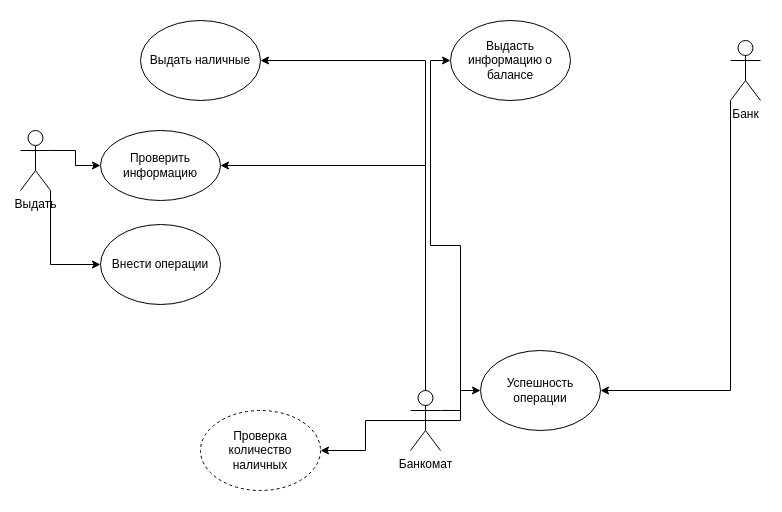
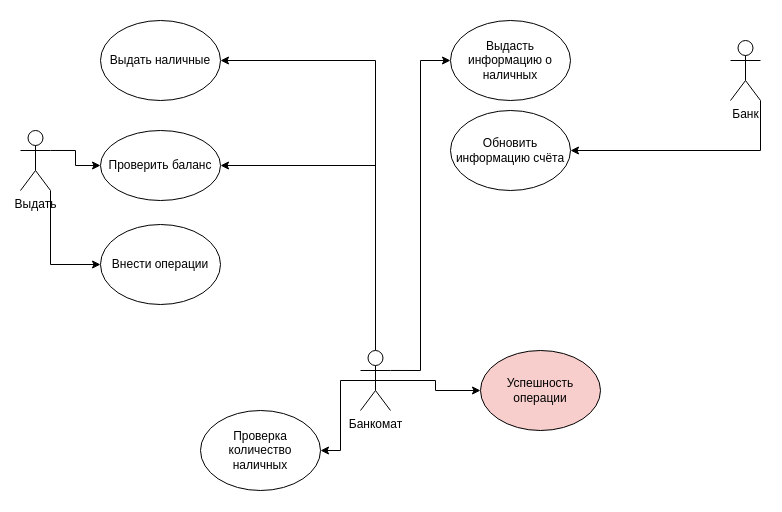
- <mxCell id="9" value="Выдать наличные" style="ellipse;whiteSpace=wrap;html=1;" vertex="1" parent="1"><mxGeometry x="140" y="20" width="120" height="80" as="geometry" /></mxCell>
+ <mxCell id="9" value="Выдать наличные" style="ellipse;whiteSpace=wrap;html=1;" vertex="1" parent="1"><mxGeometry x="100" y="20" width="120" height="80" as="geometry" /></mxCell>
- <mxCell id="17" value="Выдасть информацию о балансе" style="ellipse;whiteSpace=wrap;html=1;" vertex="1" parent="1"><mxGeometry x="450" y="20" width="120" height="80" as="geometry" /></mxCell>
+ <mxCell id="17" value="Выдасть информацию о наличных" style="ellipse;whiteSpace=wrap;html=1;" vertex="1" parent="1"><mxGeometry x="450" y="20" width="120" height="80" as="geometry" /></mxCell>
+ <mxCell id="18" value="Обновить информацию счёта" style="ellipse;whiteSpace=wrap;html=1;" vertex="1" parent="1"><mxGeometry x="450" y="110" width="120" height="80" as="geometry" /></mxCell>
+ <mxCell id="5" style="edgeStyle=orthogonalEdgeStyle;rounded=0;orthogonalLoop=1;jettySize=auto;html=1;exitX=1;exitY=1;exitDx=0;exitDy=0;exitPerimeter=0;entryX=1;entryY=0.5;entryDx=0;entryDy=0;" edge="1" parent="1" source="7" target="18"><mxGeometry relative="1" as="geometry" /></mxCell>
- <mxCell id="8" value="Проверить информацию" style="ellipse;whiteSpace=wrap;html=1;" vertex="1" parent="1"><mxGeometry x="100" y="130" width="120" height="70" as="geometry" /></mxCell>
+ <mxCell id="8" value="Проверить баланс" style="ellipse;whiteSpace=wrap;html=1;" vertex="1" parent="1"><mxGeometry x="100" y="130" width="120" height="70" as="geometry" /></mxCell>
- <mxCell id="6" style="edgeStyle=orthogonalEdgeStyle;rounded=0;orthogonalLoop=1;jettySize=auto;html=1;exitX=0;exitY=1;exitDx=0;exitDy=0;exitPerimeter=0;entryX=1;entryY=0.5;entryDx=0;entryDy=0;" edge="1" parent="1" source="7" target="20"><mxGeometry relative="1" as="geometry" /></mxCell>
- <mxCell id="20" value="Успешность операции" style="ellipse;whiteSpace=wrap;html=1;" vertex="1" parent="1"><mxGeometry x="480" y="350" width="120" height="80" as="geometry" /></mxCell>
+ <mxCell id="20" value="Успешность операции" style="ellipse;whiteSpace=wrap;html=1;fillColor=#f8cecc;" vertex="1" parent="1"><mxGeometry x="480" y="350" width="120" height="80" as="geometry" /></mxCell>
- <mxCell id="15" value="Банкомат" style="shape=umlActor;verticalLabelPosition=bottom;verticalAlign=top;html=1;outlineConnect=0;" vertex="1" parent="1"><mxGeometry x="410" y="390" width="30" height="60" as="geometry" /></mxCell>
+ <mxCell id="15" value="Банкомат" style="shape=umlActor;verticalLabelPosition=bottom;verticalAlign=top;html=1;outlineConnect=0;" vertex="1" parent="1"><mxGeometry x="360" y="350" width="30" height="60" as="geometry" /></mxCell>
- <mxCell id="19" value="Проверка количество наличных" style="ellipse;whiteSpace=wrap;html=1;dashed=1;" vertex="1" parent="1"><mxGeometry x="200" y="410" width="120" height="80" as="geometry" /></mxCell>
+ <mxCell id="19" value="Проверка количество наличных" style="ellipse;whiteSpace=wrap;html=1;" vertex="1" parent="1"><mxGeometry x="200" y="410" width="120" height="80" as="geometry" /></mxCell>
